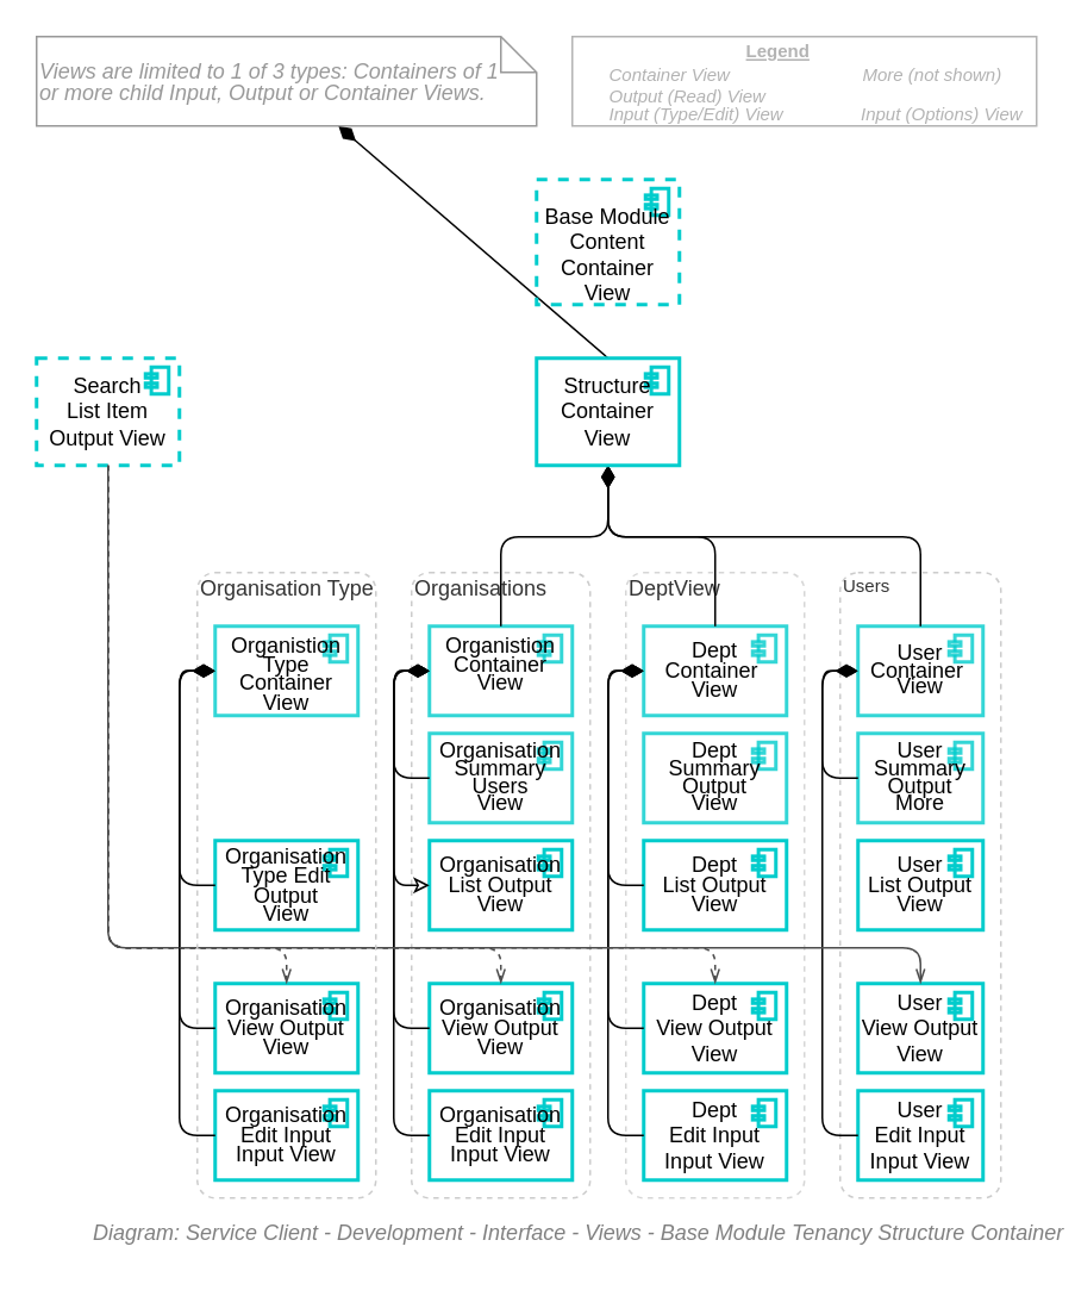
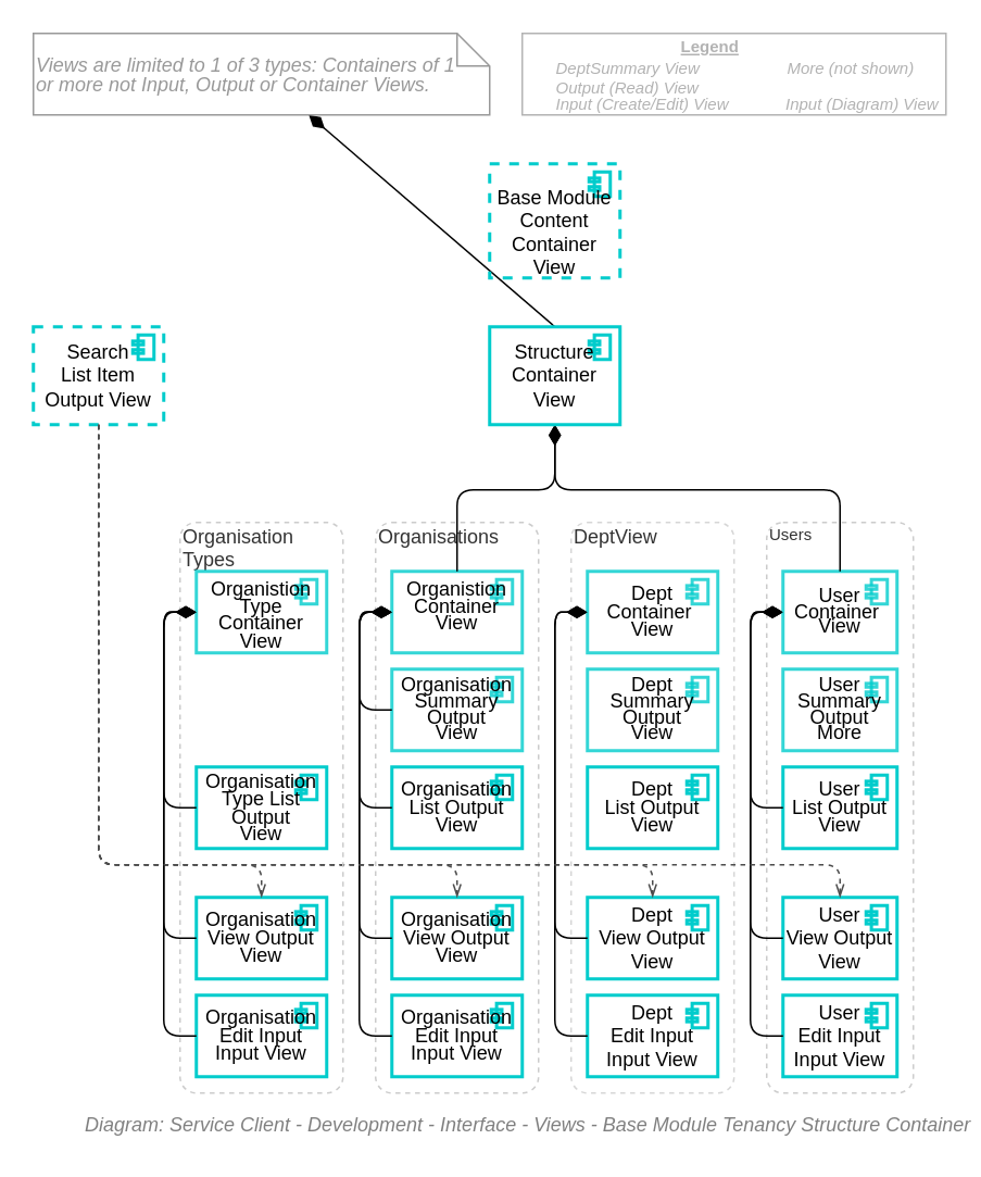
- <mxCell id="73" value="Container View" style="text;html=1;strokeColor=none;fillColor=none;align=left;verticalAlign=middle;whiteSpace=wrap;rounded=0;fontSize=10;fontStyle=2;fontColor=#B3B3B3;" vertex="1" parent="72"><mxGeometry x="18.811" y="16.667" width="111.189" height="8.333" as="geometry" /></mxCell>
+ <mxCell id="73" value="DeptSummary View" style="text;html=1;strokeColor=none;fillColor=none;align=left;verticalAlign=middle;whiteSpace=wrap;rounded=0;fontSize=10;fontStyle=2;fontColor=#B3B3B3;" vertex="1" parent="72"><mxGeometry x="18.811" y="16.667" width="111.189" height="8.333" as="geometry" /></mxCell>
- <mxCell id="85" value="&lt;p style=&quot;line-height: 100%&quot;&gt;Views are limited to 1 of 3 types: Containers of 1 or more child Input, Output or Container Views.&lt;/p&gt;" style="shape=note;size=20;whiteSpace=wrap;html=1;strokeWidth=1;fillColor=none;fontSize=12;align=left;fontStyle=2;strokeColor=#999999;fontColor=#999999;spacingRight=8;verticalAlign=middle;" vertex="1" parent="84"><mxGeometry width="280" height="50" as="geometry" /></mxCell>
+ <mxCell id="85" value="&lt;p style=&quot;line-height: 100%&quot;&gt;Views are limited to 1 of 3 types: Containers of 1 or more not Input, Output or Container Views.&lt;/p&gt;" style="shape=note;size=20;whiteSpace=wrap;html=1;strokeWidth=1;fillColor=none;fontSize=12;align=left;fontStyle=2;strokeColor=#999999;fontColor=#999999;spacingRight=8;verticalAlign=middle;" vertex="1" parent="84"><mxGeometry width="280" height="50" as="geometry" /></mxCell>
- <mxCell id="75" value="Input (Type/Edit) View" style="text;html=1;strokeColor=none;fillColor=none;align=left;verticalAlign=middle;whiteSpace=wrap;rounded=0;fontSize=10;fontStyle=2;fontColor=#B3B3B3;" vertex="1" parent="72"><mxGeometry x="18.811" y="39.333" width="111.189" height="8.333" as="geometry" /></mxCell>
+ <mxCell id="75" value="Input (Create/Edit) View" style="text;html=1;strokeColor=none;fillColor=none;align=left;verticalAlign=middle;whiteSpace=wrap;rounded=0;fontSize=10;fontStyle=2;fontColor=#B3B3B3;" vertex="1" parent="72"><mxGeometry x="18.811" y="39.333" width="111.189" height="8.333" as="geometry" /></mxCell>
- <mxCell id="83" value="Input (Options) View" style="text;html=1;strokeColor=none;fillColor=none;align=left;verticalAlign=middle;whiteSpace=wrap;rounded=0;fontSize=10;fontStyle=2;fontColor=#B3B3B3;" vertex="1" parent="72"><mxGeometry x="160.003" y="40.0" width="98.519" height="6.67" as="geometry" /></mxCell>
+ <mxCell id="83" value="Input (Diagram) View" style="text;html=1;strokeColor=none;fillColor=none;align=left;verticalAlign=middle;whiteSpace=wrap;rounded=0;fontSize=10;fontStyle=2;fontColor=#B3B3B3;" vertex="1" parent="72"><mxGeometry x="160.003" y="40.0" width="98.519" height="6.67" as="geometry" /></mxCell>
- <mxCell id="49" value="" style="html=1;endArrow=diamondThin;endFill=1;edgeStyle=elbowEdgeStyle;elbow=vertical;endSize=10;strokeColor=#000000;fontSize=10;entryX=0.5;entryY=1;entryDx=0;entryDy=0;entryPerimeter=0;exitX=0.5;exitY=0;exitDx=0;exitDy=0;exitPerimeter=0;" edge="1" parent="1" source="8" target="53"><mxGeometry width="160" relative="1" as="geometry"><mxPoint x="250" y="370" as="sourcePoint" /><mxPoint x="360" y="341" as="targetPoint" /><Array as="points"><mxPoint x="380" y="300" /><mxPoint x="430" y="590" /><mxPoint x="420" y="420" /><mxPoint x="420" y="320" /><mxPoint x="310" y="280" /><mxPoint x="320" y="280" /></Array></mxGeometry></mxCell>
- <mxCell id="59" value="Organisation Type" style="rounded=1;whiteSpace=wrap;html=1;shadow=0;glass=0;comic=0;strokeColor=#CCCCCC;fillColor=none;fontSize=12;align=left;fontColor=#333333;recursiveResize=0;container=1;collapsible=0;dashed=1;verticalAlign=top;spacing=2;spacingTop=-5;absoluteArcSize=1;" vertex="1" parent="1"><mxGeometry x="110" y="320" width="100" height="350" as="geometry" /></mxCell>
+ <mxCell id="59" value="Organisation Types" style="rounded=1;whiteSpace=wrap;html=1;shadow=0;glass=0;comic=0;strokeColor=#CCCCCC;fillColor=none;fontSize=12;align=left;fontColor=#333333;recursiveResize=0;container=1;collapsible=0;dashed=1;verticalAlign=top;spacing=2;spacingTop=-5;absoluteArcSize=1;" vertex="1" parent="1"><mxGeometry x="110" y="320" width="100" height="350" as="geometry" /></mxCell>
- <mxCell id="27" value="&lt;p style=&quot;line-height: 80%&quot;&gt;&lt;span style=&quot;font-size: 12px&quot;&gt;Organisation&lt;br style=&quot;font-size: 12px&quot;&gt;&lt;/span&gt;&lt;span style=&quot;font-size: 12px&quot;&gt;Summary Users&lt;br style=&quot;font-size: 12px&quot;&gt;&lt;/span&gt;&lt;span style=&quot;font-size: 12px&quot;&gt;View&lt;br style=&quot;font-size: 12px&quot;&gt;&lt;/span&gt;&lt;/p&gt;" style="html=1;outlineConnect=0;whiteSpace=wrap;fillColor=none;strokeColor=#00CCCC;shape=mxgraph.archimate3.application;appType=comp;archiType=square;fontSize=12;verticalAlign=middle;container=1;collapsible=0;strokeWidth=2;opacity=80;" vertex="1" parent="16"><mxGeometry x="10" y="90" width="80" height="50" as="geometry" /></mxCell>
+ <mxCell id="27" value="&lt;p style=&quot;line-height: 80%&quot;&gt;&lt;span style=&quot;font-size: 12px&quot;&gt;Organisation&lt;br style=&quot;font-size: 12px&quot;&gt;&lt;/span&gt;&lt;span style=&quot;font-size: 12px&quot;&gt;Summary Output&lt;br style=&quot;font-size: 12px&quot;&gt;&lt;/span&gt;&lt;span style=&quot;font-size: 12px&quot;&gt;View&lt;br style=&quot;font-size: 12px&quot;&gt;&lt;/span&gt;&lt;/p&gt;" style="html=1;outlineConnect=0;whiteSpace=wrap;fillColor=none;strokeColor=#00CCCC;shape=mxgraph.archimate3.application;appType=comp;archiType=square;fontSize=12;verticalAlign=middle;container=1;collapsible=0;strokeWidth=2;opacity=80;" vertex="1" parent="16"><mxGeometry x="10" y="90" width="80" height="50" as="geometry" /></mxCell>
- <mxCell id="45" style="rounded=1;orthogonalLoop=1;jettySize=auto;html=1;entryX=0;entryY=0.5;entryDx=0;entryDy=0;endArrow=none;endFill=0;strokeColor=#000000;fontSize=10;startArrow=diamondThin;startFill=1;edgeStyle=elbowEdgeStyle;entryPerimeter=0;exitX=0;exitY=0.5;exitDx=0;exitDy=0;exitPerimeter=0;" edge="1" parent="32" source="39" target="43"><mxGeometry relative="1" as="geometry"><Array as="points"><mxPoint x="-10" y="100" /></Array><mxPoint x="-190" y="130" as="targetPoint" /><mxPoint x="-190" y="70" as="sourcePoint" /></mxGeometry></mxCell>
- <mxCell id="68" value="&lt;p style=&quot;line-height: 90%&quot;&gt;&lt;span style=&quot;font-size: 12px&quot;&gt;Organisation&lt;br style=&quot;font-size: 12px&quot;&gt;&lt;/span&gt;&lt;span style=&quot;font-size: 12px&quot;&gt;Type Edit Output&lt;br style=&quot;font-size: 12px&quot;&gt;&lt;/span&gt;&lt;span style=&quot;font-size: 12px&quot;&gt;View&lt;br style=&quot;font-size: 12px&quot;&gt;&lt;/span&gt;&lt;/p&gt;" style="html=1;outlineConnect=0;whiteSpace=wrap;fillColor=none;strokeColor=#00CCCC;shape=mxgraph.archimate3.application;appType=comp;archiType=square;fontSize=12;verticalAlign=middle;container=1;collapsible=0;strokeWidth=2;" vertex="1" parent="59"><mxGeometry x="10" y="150" width="80" height="50" as="geometry" /></mxCell>
+ <mxCell id="68" value="&lt;p style=&quot;line-height: 90%&quot;&gt;&lt;span style=&quot;font-size: 12px&quot;&gt;Organisation&lt;br style=&quot;font-size: 12px&quot;&gt;&lt;/span&gt;&lt;span style=&quot;font-size: 12px&quot;&gt;Type List Output&lt;br style=&quot;font-size: 12px&quot;&gt;&lt;/span&gt;&lt;span style=&quot;font-size: 12px&quot;&gt;View&lt;br style=&quot;font-size: 12px&quot;&gt;&lt;/span&gt;&lt;/p&gt;" style="html=1;outlineConnect=0;whiteSpace=wrap;fillColor=none;strokeColor=#00CCCC;shape=mxgraph.archimate3.application;appType=comp;archiType=square;fontSize=12;verticalAlign=middle;container=1;collapsible=0;strokeWidth=2;" vertex="1" parent="59"><mxGeometry x="10" y="150" width="80" height="50" as="geometry" /></mxCell>
- <mxCell id="30" style="rounded=1;orthogonalLoop=1;jettySize=auto;html=1;endArrow=classic;endFill=0;strokeColor=#000000;fontSize=10;startArrow=diamondThin;startFill=1;edgeStyle=elbowEdgeStyle;entryX=0;entryY=0.5;entryDx=0;entryDy=0;entryPerimeter=0;exitX=0;exitY=0.5;exitDx=0;exitDy=0;exitPerimeter=0;" edge="1" parent="16" source="22" target="25"><mxGeometry relative="1" as="geometry"><Array as="points"><mxPoint x="-10" y="110" /></Array><mxPoint x="-100" y="180" as="targetPoint" /><mxPoint x="10" y="50" as="sourcePoint" /></mxGeometry></mxCell>
+ <mxCell id="30" style="rounded=1;orthogonalLoop=1;jettySize=auto;html=1;endArrow=none;endFill=0;strokeColor=#000000;fontSize=10;startArrow=diamondThin;startFill=1;edgeStyle=elbowEdgeStyle;entryX=0;entryY=0.5;entryDx=0;entryDy=0;entryPerimeter=0;exitX=0;exitY=0.5;exitDx=0;exitDy=0;exitPerimeter=0;" edge="1" parent="16" source="22" target="25"><mxGeometry relative="1" as="geometry"><Array as="points"><mxPoint x="-10" y="110" /></Array><mxPoint x="-100" y="180" as="targetPoint" /><mxPoint x="10" y="50" as="sourcePoint" /></mxGeometry></mxCell>
- <mxCell id="15" style="rounded=1;orthogonalLoop=1;jettySize=auto;html=1;endArrow=none;endFill=0;strokeColor=#000000;fontSize=10;startArrow=diamondThin;startFill=1;edgeStyle=elbowEdgeStyle;exitX=0;exitY=0.5;exitDx=0;exitDy=0;exitPerimeter=0;" edge="1" parent="2" source="8" target="11"><mxGeometry relative="1" as="geometry"><Array as="points"><mxPoint x="-10" y="110" /></Array><mxPoint x="-90" y="180" as="targetPoint" /><mxPoint x="-90" y="60" as="sourcePoint" /></mxGeometry></mxCell>
+ <mxCell id="46" style="rounded=1;orthogonalLoop=1;jettySize=auto;html=1;endArrow=none;endFill=0;strokeColor=#000000;fontSize=10;startArrow=diamondThin;startFill=1;edgeStyle=elbowEdgeStyle;exitX=0;exitY=0.5;exitDx=0;exitDy=0;exitPerimeter=0;" edge="1" parent="32" source="39" target="41"><mxGeometry relative="1" as="geometry"><Array as="points"><mxPoint x="-10" y="120" /></Array><mxPoint x="-190" y="190" as="targetPoint" /><mxPoint x="-190" y="70" as="sourcePoint" /></mxGeometry></mxCell>
- <mxCell id="58" style="edgeStyle=orthogonalEdgeStyle;rounded=1;orthogonalLoop=1;jettySize=auto;html=1;startArrow=none;startFill=0;endArrow=openThin;endFill=0;strokeColor=#4D4D4D;fontSize=12;dashed=0;exitX=0.5;exitY=1;exitDx=0;exitDy=0;exitPerimeter=0;entryX=0.5;entryY=0;entryDx=0;entryDy=0;entryPerimeter=0;" edge="1" parent="1" source="55" target="35"><mxGeometry relative="1" as="geometry"><mxPoint x="110" y="240" as="sourcePoint" /><mxPoint x="330" y="570" as="targetPoint" /><Array as="points"><mxPoint x="60" y="530" /><mxPoint x="515" y="530" /></Array></mxGeometry></mxCell>
+ <mxCell id="58" style="edgeStyle=orthogonalEdgeStyle;rounded=1;orthogonalLoop=1;jettySize=auto;html=1;startArrow=none;startFill=0;endArrow=openThin;endFill=0;strokeColor=#4D4D4D;fontSize=12;dashed=1;exitX=0.5;exitY=1;exitDx=0;exitDy=0;exitPerimeter=0;entryX=0.5;entryY=0;entryDx=0;entryDy=0;entryPerimeter=0;" edge="1" parent="1" source="55" target="35"><mxGeometry relative="1" as="geometry"><mxPoint x="110" y="240" as="sourcePoint" /><mxPoint x="330" y="570" as="targetPoint" /><Array as="points"><mxPoint x="60" y="530" /><mxPoint x="515" y="530" /></Array></mxGeometry></mxCell>
+ <mxCell id="38" value="" style="html=1;endArrow=diamondThin;endFill=1;edgeStyle=elbowEdgeStyle;endSize=10;strokeColor=#000000;fontSize=12;entryX=0;entryY=0.5;entryDx=0;entryDy=0;entryPerimeter=0;exitX=0;exitY=0.5;exitDx=0;exitDy=0;exitPerimeter=0;" edge="1" parent="32" source="35" target="39"><mxGeometry width="160" relative="1" as="geometry"><mxPoint x="-90" y="120" as="sourcePoint" /><mxPoint x="-90" y="60" as="targetPoint" /><Array as="points"><mxPoint x="-10" y="90" /></Array></mxGeometry></mxCell>
